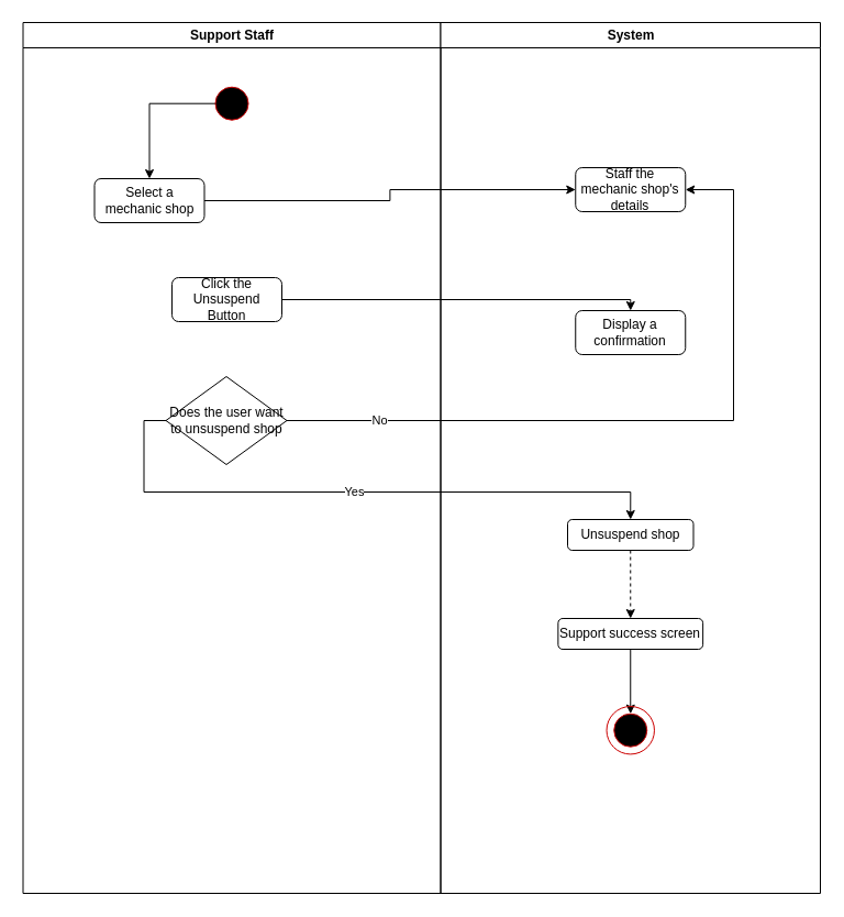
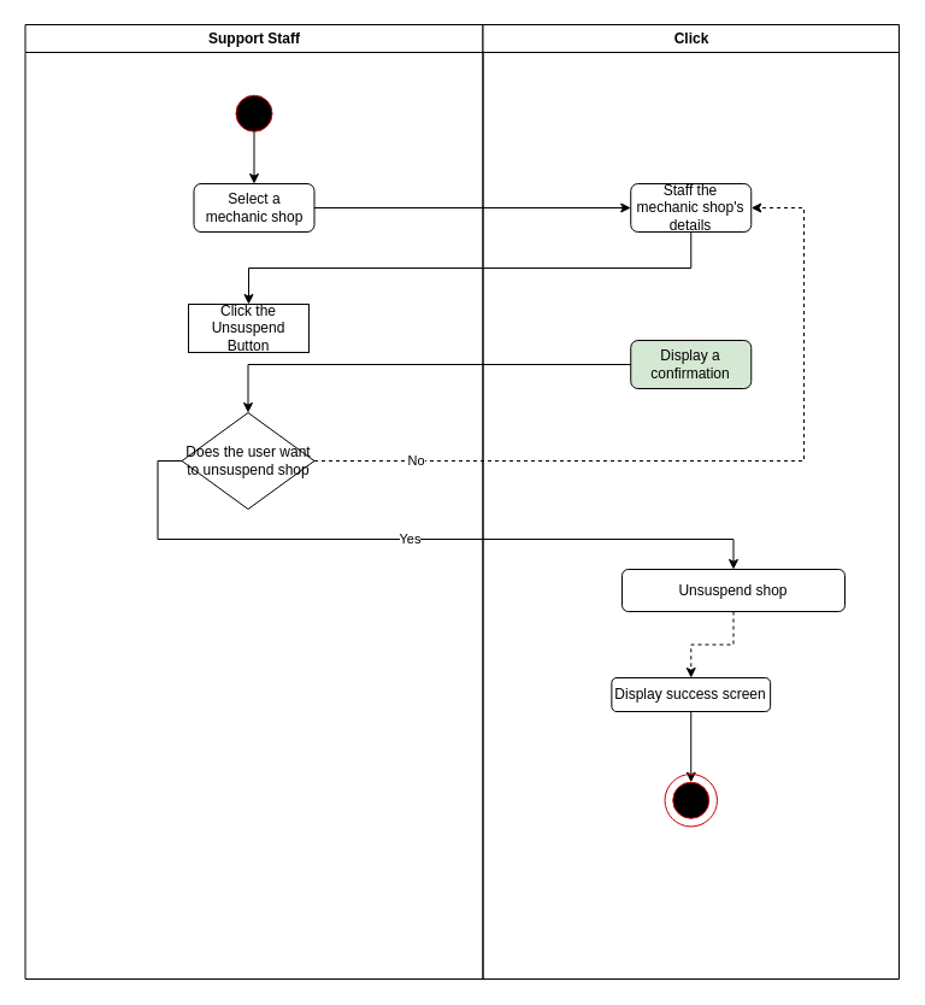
- <mxCell id="9" value="System" style="swimlane;whiteSpace=wrap;movable=0;" parent="1" vertex="1"><mxGeometry x="400.5" y="20" width="345.5" height="792" as="geometry" /></mxCell>
+ <mxCell id="9" value="Click" style="swimlane;whiteSpace=wrap;movable=0;" parent="1" vertex="1"><mxGeometry x="400.5" y="20" width="345.5" height="792" as="geometry" /></mxCell>
- <mxCell id="3" value="Select a mechanic shop" style="rounded=1;whiteSpace=wrap;html=1;" parent="2" vertex="1"><mxGeometry x="65" y="142" width="100" height="40" as="geometry" /></mxCell>
+ <mxCell id="3" value="Select a mechanic shop" style="rounded=1;whiteSpace=wrap;html=1;" parent="2" vertex="1"><mxGeometry x="140" y="132" width="100" height="40" as="geometry" /></mxCell>
+ <mxCell id="20" style="edgeStyle=orthogonalEdgeStyle;rounded=0;orthogonalLoop=1;jettySize=auto;html=1;entryX=0.5;entryY=0;entryDx=0;entryDy=0;exitX=0.5;exitY=1;exitDx=0;exitDy=0;" parent="1" source="10" target="4" edge="1"><mxGeometry relative="1" as="geometry"><Array as="points"><mxPoint x="573" y="222" /><mxPoint x="206" y="222" /></Array></mxGeometry></mxCell>
- <mxCell id="4" value="Click the Unsuspend Button" style="rounded=1;whiteSpace=wrap;html=1;" parent="2" vertex="1"><mxGeometry x="135.5" y="232" width="100" height="40" as="geometry" /></mxCell>
+ <mxCell id="4" value="Click the Unsuspend Button" style="whiteSpace=wrap;html=1;rounded=0;" parent="2" vertex="1"><mxGeometry x="135.5" y="232" width="100" height="40" as="geometry" /></mxCell>
- <mxCell id="21" style="edgeStyle=orthogonalEdgeStyle;rounded=0;orthogonalLoop=1;jettySize=auto;html=1;entryX=0.5;entryY=0;entryDx=0;entryDy=0;" parent="1" source="4" target="13" edge="1"><mxGeometry relative="1" as="geometry"><mxPoint x="476" y="272" as="targetPoint" /><Array as="points"><mxPoint x="573" y="272" /><mxPoint x="573" y="282" /></Array></mxGeometry></mxCell>
+ <mxCell id="22" value="" style="edgeStyle=orthogonalEdgeStyle;rounded=0;orthogonalLoop=1;jettySize=auto;html=1;" parent="1" source="13" target="8" edge="1"><mxGeometry relative="1" as="geometry" /></mxCell>
- <mxCell id="13" value="Display a confirmation" style="rounded=1;whiteSpace=wrap;html=1;" parent="9" vertex="1"><mxGeometry x="122.75" y="262" width="100" height="40" as="geometry" /></mxCell>
+ <mxCell id="13" value="Display a confirmation" style="rounded=1;whiteSpace=wrap;html=1;fillColor=#d5e8d4;" parent="9" vertex="1"><mxGeometry x="122.75" y="262" width="100" height="40" as="geometry" /></mxCell>
- <mxCell id="24" style="edgeStyle=orthogonalEdgeStyle;rounded=0;orthogonalLoop=1;jettySize=auto;html=1;entryX=1;entryY=0.5;entryDx=0;entryDy=0;exitX=1;exitY=0.5;exitDx=0;exitDy=0;" parent="1" source="8" target="10" edge="1"><mxGeometry relative="1" as="geometry"><Array as="points"><mxPoint x="667" y="382" /><mxPoint x="667" y="172" /></Array></mxGeometry></mxCell>
+ <mxCell id="24" style="edgeStyle=orthogonalEdgeStyle;rounded=0;orthogonalLoop=1;jettySize=auto;html=1;entryX=1;entryY=0.5;entryDx=0;entryDy=0;exitX=1;exitY=0.5;exitDx=0;exitDy=0;dashed=1;" parent="1" source="8" target="10" edge="1"><mxGeometry relative="1" as="geometry"><Array as="points"><mxPoint x="667" y="382" /><mxPoint x="667" y="172" /></Array></mxGeometry></mxCell>
- <mxCell id="15" value="Unsuspend shop" style="rounded=1;whiteSpace=wrap;html=1;" parent="9" vertex="1"><mxGeometry x="115.5" y="452" width="114.5" height="28" as="geometry" /></mxCell>
+ <mxCell id="15" value="Unsuspend shop" style="rounded=1;whiteSpace=wrap;html=1;" parent="9" vertex="1"><mxGeometry x="115.5" y="452" width="185" height="35" as="geometry" /></mxCell>
- <mxCell id="12" value="Support success screen" style="rounded=1;whiteSpace=wrap;html=1;" parent="9" vertex="1"><mxGeometry x="106.87" y="542" width="131.76" height="28" as="geometry" /></mxCell>
+ <mxCell id="12" value="Display success screen" style="rounded=1;whiteSpace=wrap;html=1;" parent="9" vertex="1"><mxGeometry x="106.87" y="542" width="131.76" height="28" as="geometry" /></mxCell>
